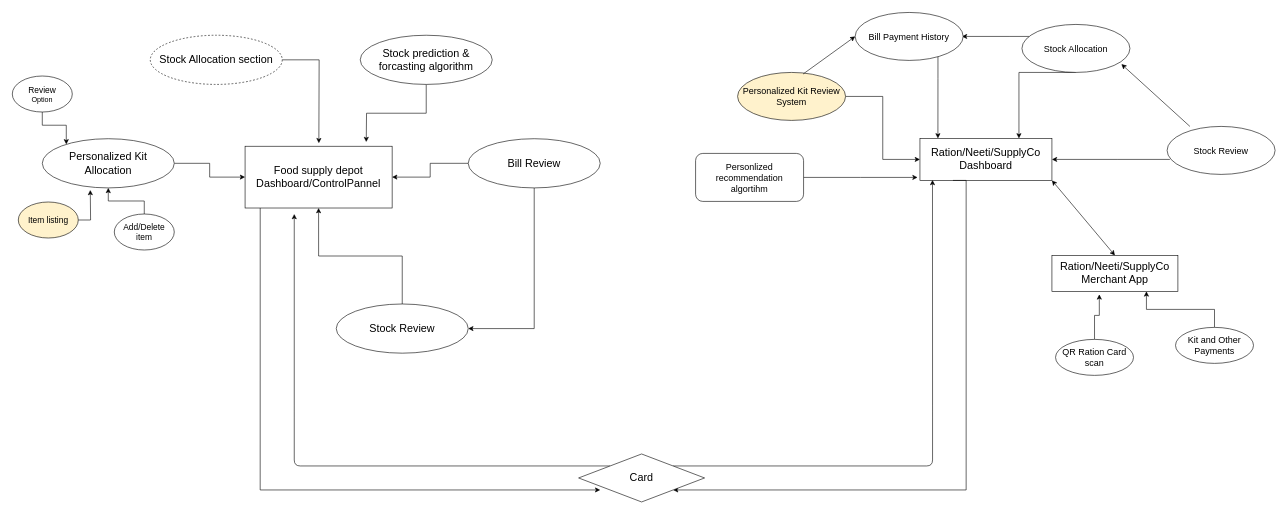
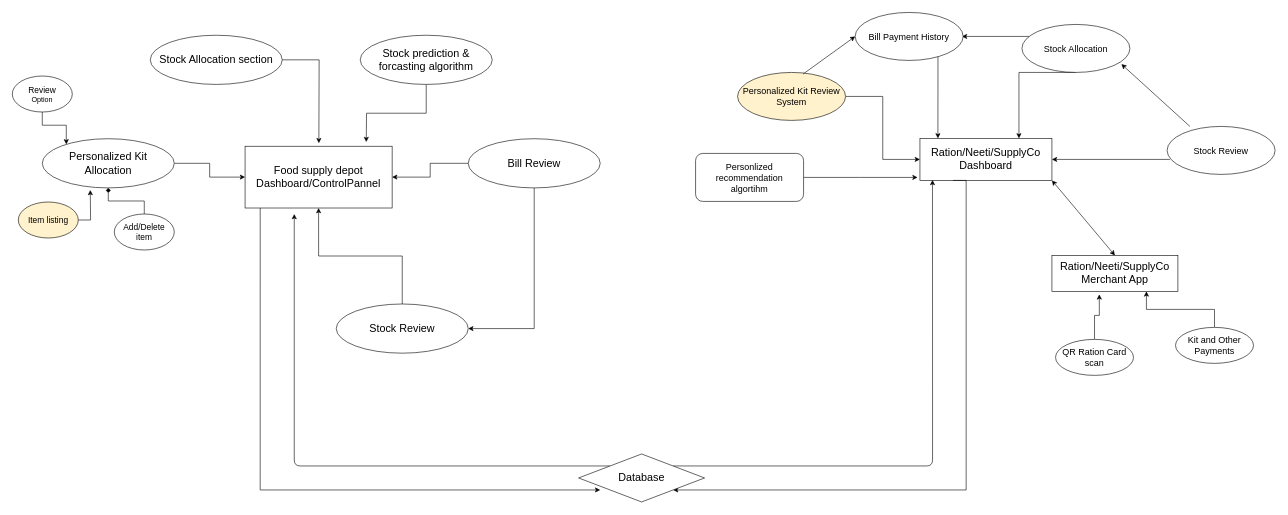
- <mxCell id="6" value="&lt;font style=&quot;font-size: 18px&quot;&gt;Stock Allocation section&lt;/font&gt;" style="ellipse;whiteSpace=wrap;html=1;dashed=1;" vertex="1" parent="1"><mxGeometry x="250" y="58" width="220" height="82" as="geometry" /></mxCell>
+ <mxCell id="6" value="&lt;font style=&quot;font-size: 18px&quot;&gt;Stock Allocation section&lt;/font&gt;" style="ellipse;whiteSpace=wrap;html=1;" vertex="1" parent="1"><mxGeometry x="250" y="58" width="220" height="82" as="geometry" /></mxCell>
- <mxCell id="14" value="" style="edgeStyle=orthogonalEdgeStyle;rounded=0;orthogonalLoop=1;jettySize=auto;html=1;" edge="1" parent="1" source="15" target="11"><mxGeometry relative="1" as="geometry" /></mxCell>
+ <mxCell id="14" value="" style="edgeStyle=orthogonalEdgeStyle;rounded=0;orthogonalLoop=1;jettySize=auto;html=1;endArrow=diamond;" edge="1" parent="1" source="15" target="11"><mxGeometry relative="1" as="geometry" /></mxCell>
- <mxCell id="44" value="&lt;font style=&quot;font-size: 18px&quot;&gt;Card&lt;/font&gt;" style="rhombus;whiteSpace=wrap;html=1;" vertex="1" parent="1"><mxGeometry x="964" y="756" width="210" height="80" as="geometry" /></mxCell>
+ <mxCell id="44" value="&lt;font style=&quot;font-size: 18px&quot;&gt;Database&lt;/font&gt;" style="rhombus;whiteSpace=wrap;html=1;" vertex="1" parent="1"><mxGeometry x="964" y="756" width="210" height="80" as="geometry" /></mxCell>
